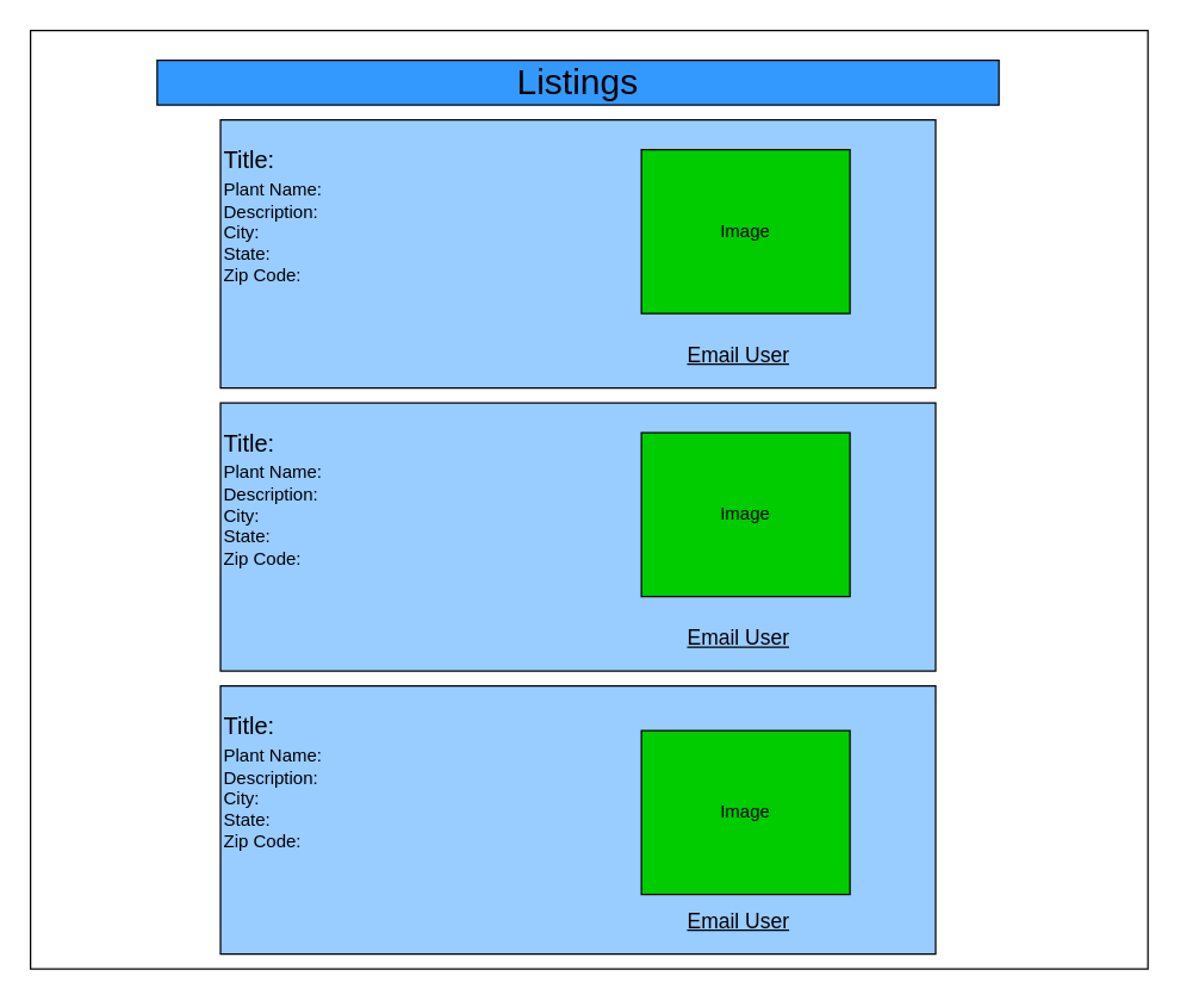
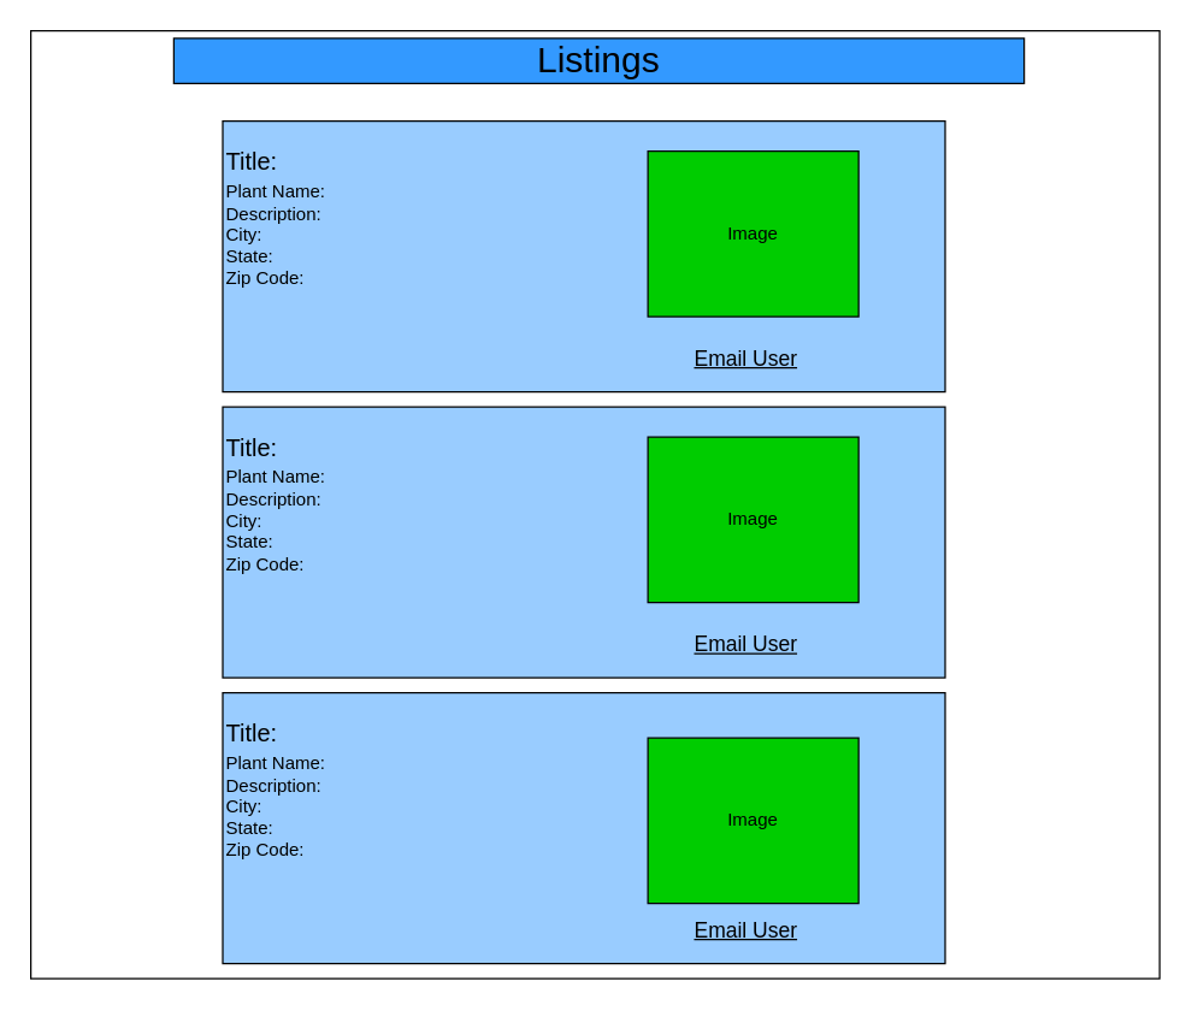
- <mxCell id="3" value="&lt;font style=&quot;font-size: 24px;&quot;&gt;Listings&lt;/font&gt;" style="whiteSpace=wrap;html=1;fillColor=#3399FF;" vertex="1" parent="1"><mxGeometry x="105" y="40" width="565" height="30" as="geometry" /></mxCell>
+ <mxCell id="3" value="&lt;font style=&quot;font-size: 24px;&quot;&gt;Listings&lt;/font&gt;" style="whiteSpace=wrap;html=1;fillColor=#3399FF;" vertex="1" parent="1"><mxGeometry x="115" y="25" width="565" height="30" as="geometry" /></mxCell>
